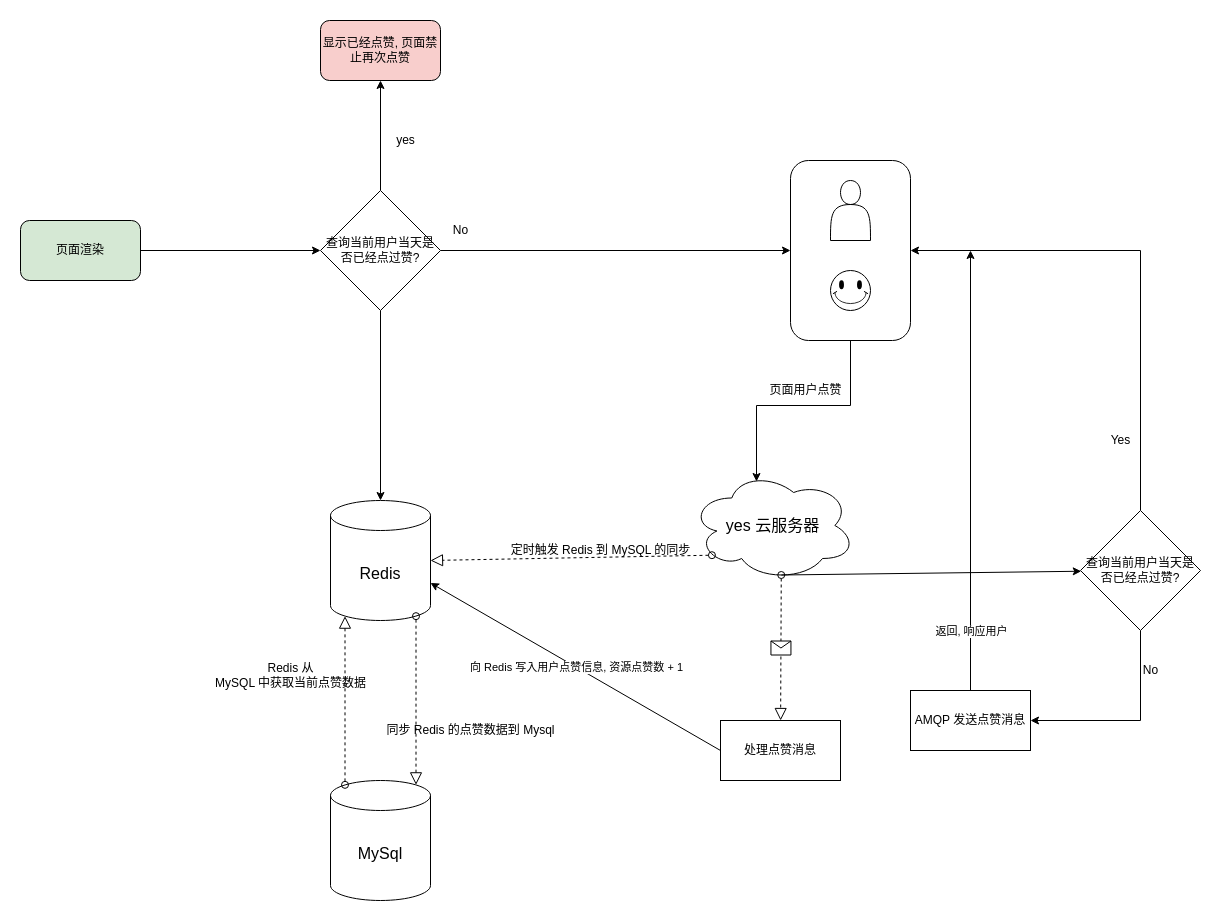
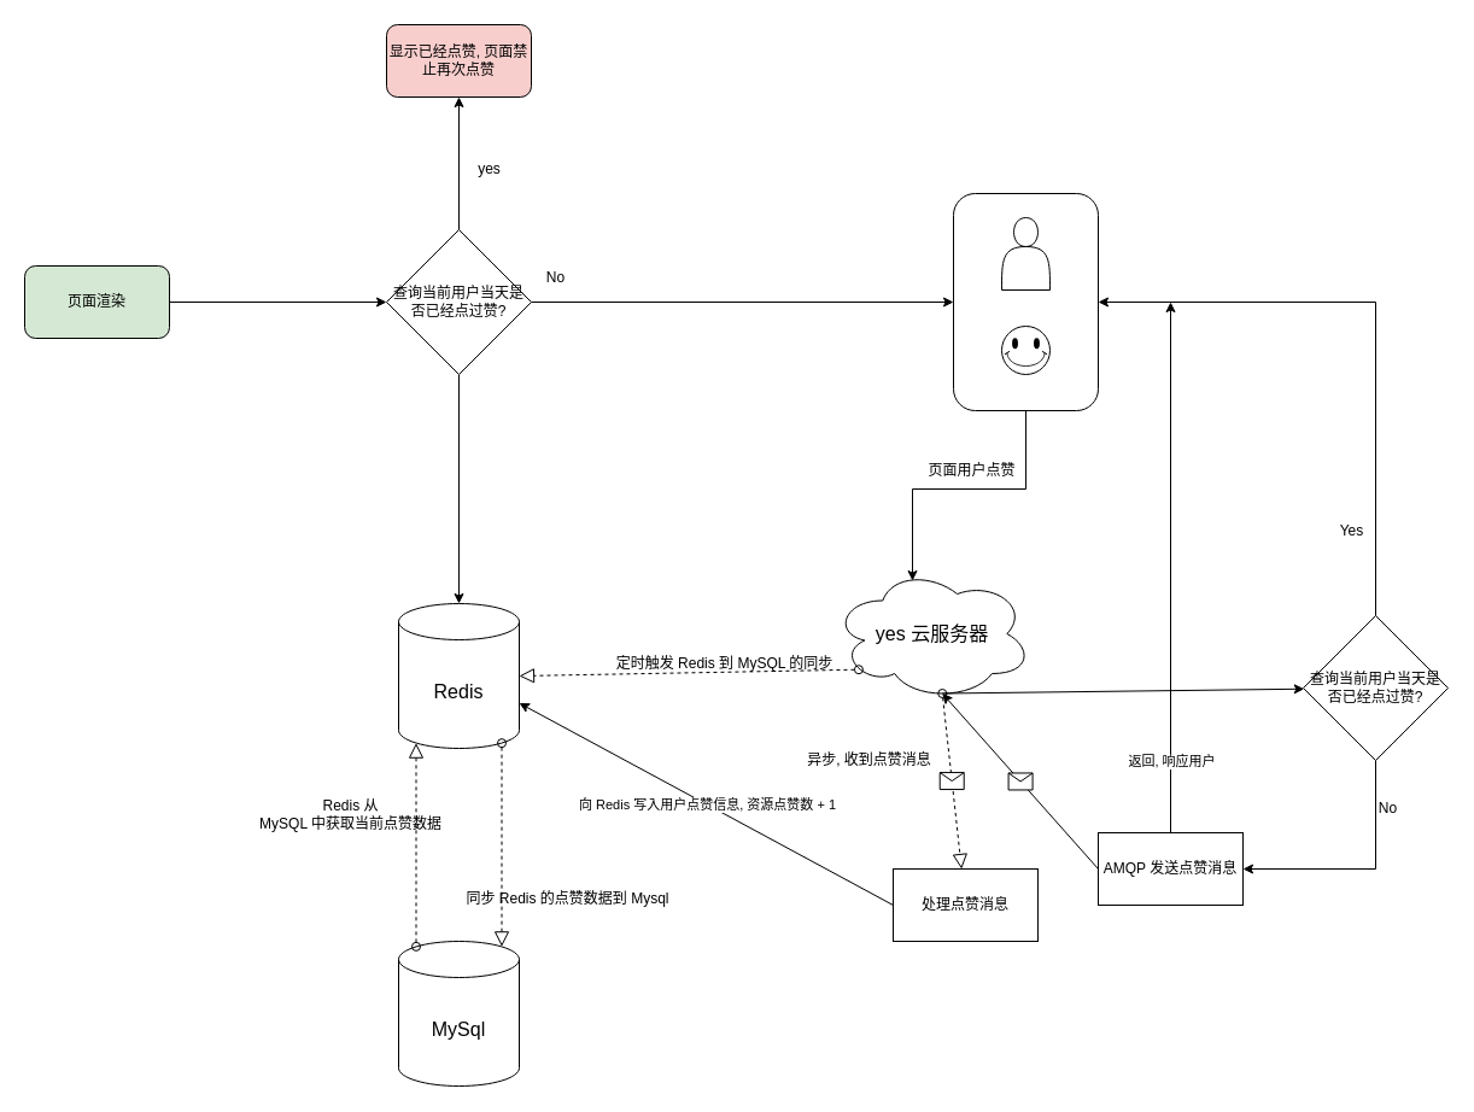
+ <mxCell id="32" value="异步, 收到点赞消息" style="text;html=1;align=center;verticalAlign=middle;resizable=0;points=[];autosize=1;" vertex="1" parent="1"><mxGeometry x="660" y="620" width="120" height="20" as="geometry" /></mxCell>
+ <mxCell id="24" value="" style="endArrow=classic;html=1;exitX=0;exitY=0.5;exitDx=0;exitDy=0;entryX=0.55;entryY=0.95;entryDx=0;entryDy=0;entryPerimeter=0;" edge="1" parent="1" source="23" target="7"><mxGeometry relative="1" as="geometry"><mxPoint x="870" y="710" as="sourcePoint" /><mxPoint x="1250" y="740" as="targetPoint" /></mxGeometry></mxCell>
+ <mxCell id="25" value="" style="shape=message;html=1;outlineConnect=0;" vertex="1" parent="24"><mxGeometry width="20" height="14" relative="1" as="geometry"><mxPoint x="-10" y="-7" as="offset" /></mxGeometry></mxCell>
- <mxCell id="37" value="同步 Redis 的点赞数据到 Mysql" style="text;html=1;align=center;verticalAlign=middle;resizable=0;points=[];autosize=1;" vertex="1" parent="1"><mxGeometry x="380" y="720" width="180" height="20" as="geometry" /></mxCell>
+ <mxCell id="37" value="同步 Redis 的点赞数据到 Mysql" style="text;html=1;align=center;verticalAlign=middle;resizable=0;points=[];autosize=1;" vertex="1" parent="1"><mxGeometry x="380" y="735" width="180" height="20" as="geometry" /></mxCell>
- <mxCell id="27" value="处理点赞消息" style="rounded=0;whiteSpace=wrap;html=1;" vertex="1" parent="1"><mxGeometry x="720" y="720" width="120" height="60" as="geometry" /></mxCell>
+ <mxCell id="27" value="处理点赞消息" style="rounded=0;whiteSpace=wrap;html=1;" vertex="1" parent="1"><mxGeometry x="740" y="720" width="120" height="60" as="geometry" /></mxCell>
